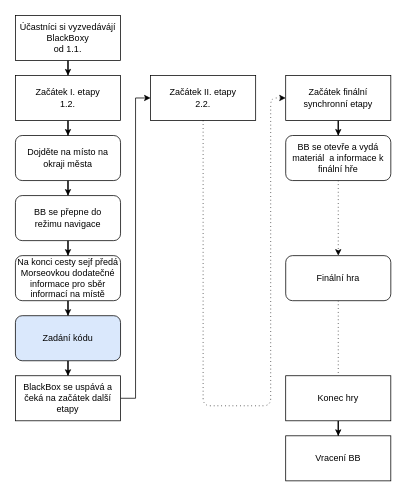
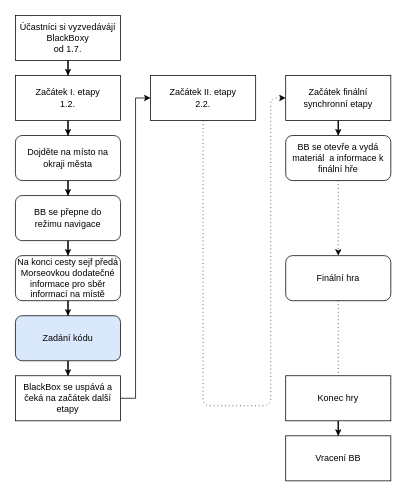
- <mxCell id="3" value="Účastníci si vyzvedávájí BlackBoxy&lt;br&gt;od 1.1." style="rounded=0;whiteSpace=wrap;html=1;" vertex="1" parent="1"><mxGeometry x="20" y="20" width="140" height="60" as="geometry" /></mxCell>
+ <mxCell id="3" value="Účastníci si vyzvedávájí BlackBoxy&lt;br&gt;od 1.7." style="rounded=0;whiteSpace=wrap;html=1;" vertex="1" parent="1"><mxGeometry x="20" y="20" width="140" height="60" as="geometry" /></mxCell>
